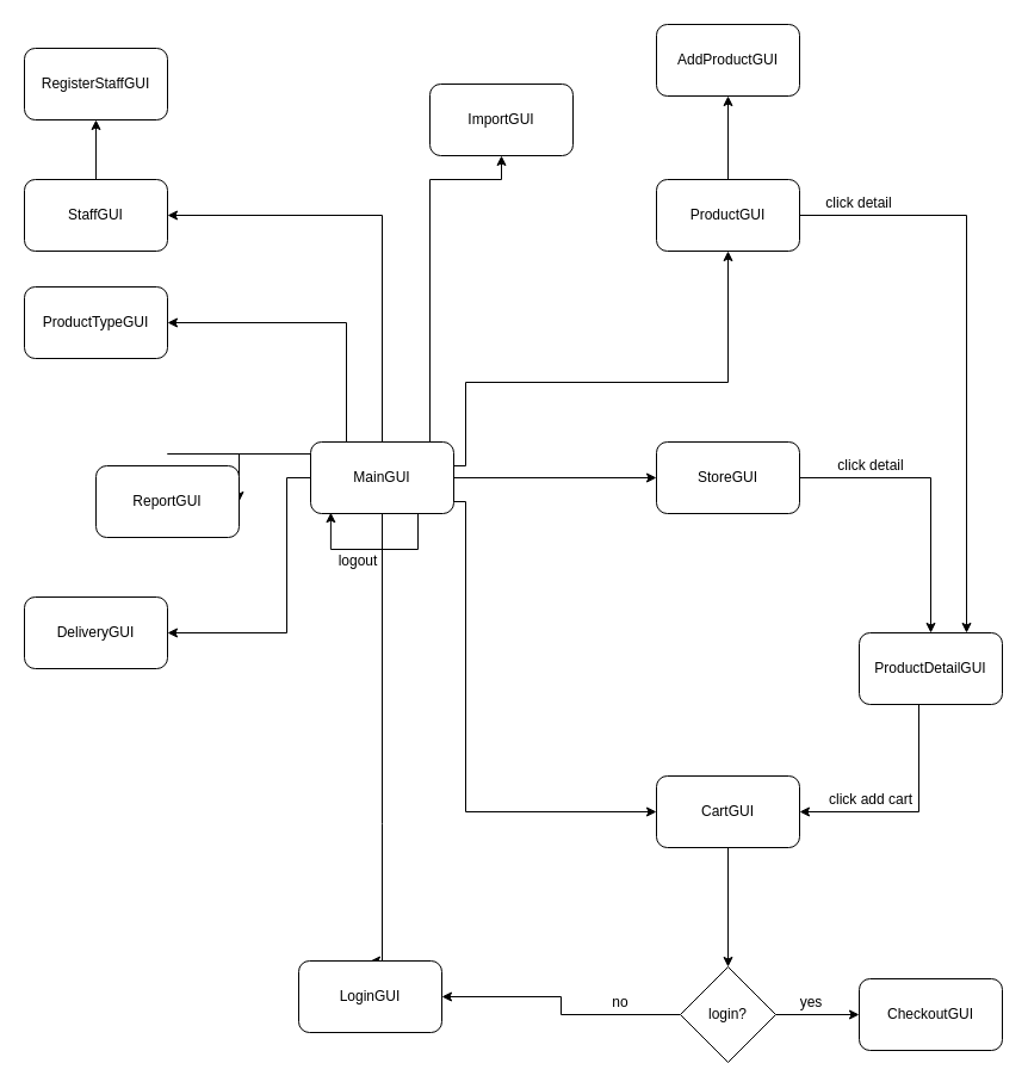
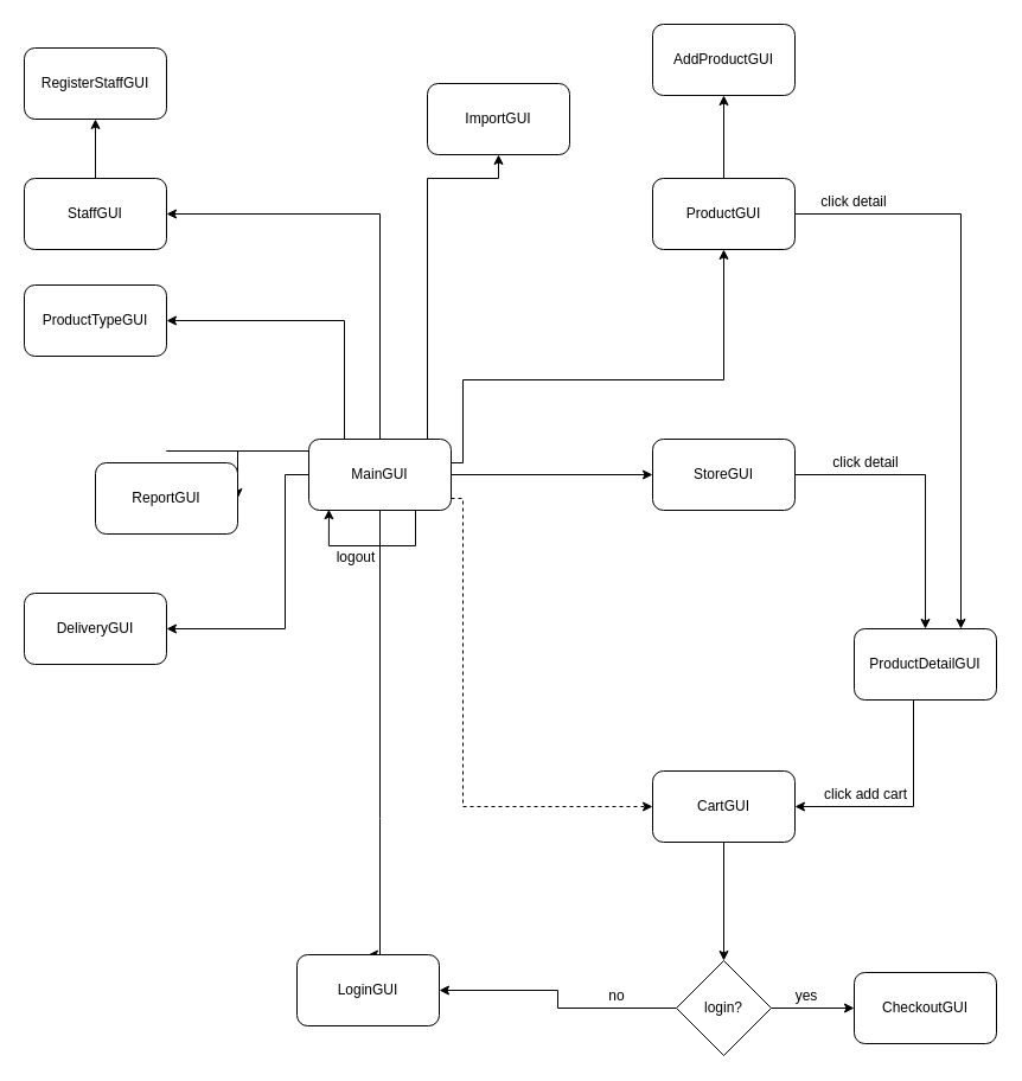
- <mxCell id="4" style="edgeStyle=orthogonalEdgeStyle;rounded=0;orthogonalLoop=1;jettySize=auto;html=1;entryX=0;entryY=0.5;entryDx=0;entryDy=0;" edge="1" parent="1" source="12" target="16"><mxGeometry relative="1" as="geometry"><Array as="points"><mxPoint x="390" y="420" /><mxPoint x="390" y="680" /></Array></mxGeometry></mxCell>
+ <mxCell id="4" style="edgeStyle=orthogonalEdgeStyle;rounded=0;orthogonalLoop=1;jettySize=auto;html=1;entryX=0;entryY=0.5;entryDx=0;entryDy=0;dashed=1;" edge="1" parent="1" source="12" target="16"><mxGeometry relative="1" as="geometry"><Array as="points"><mxPoint x="390" y="420" /><mxPoint x="390" y="680" /></Array></mxGeometry></mxCell>
